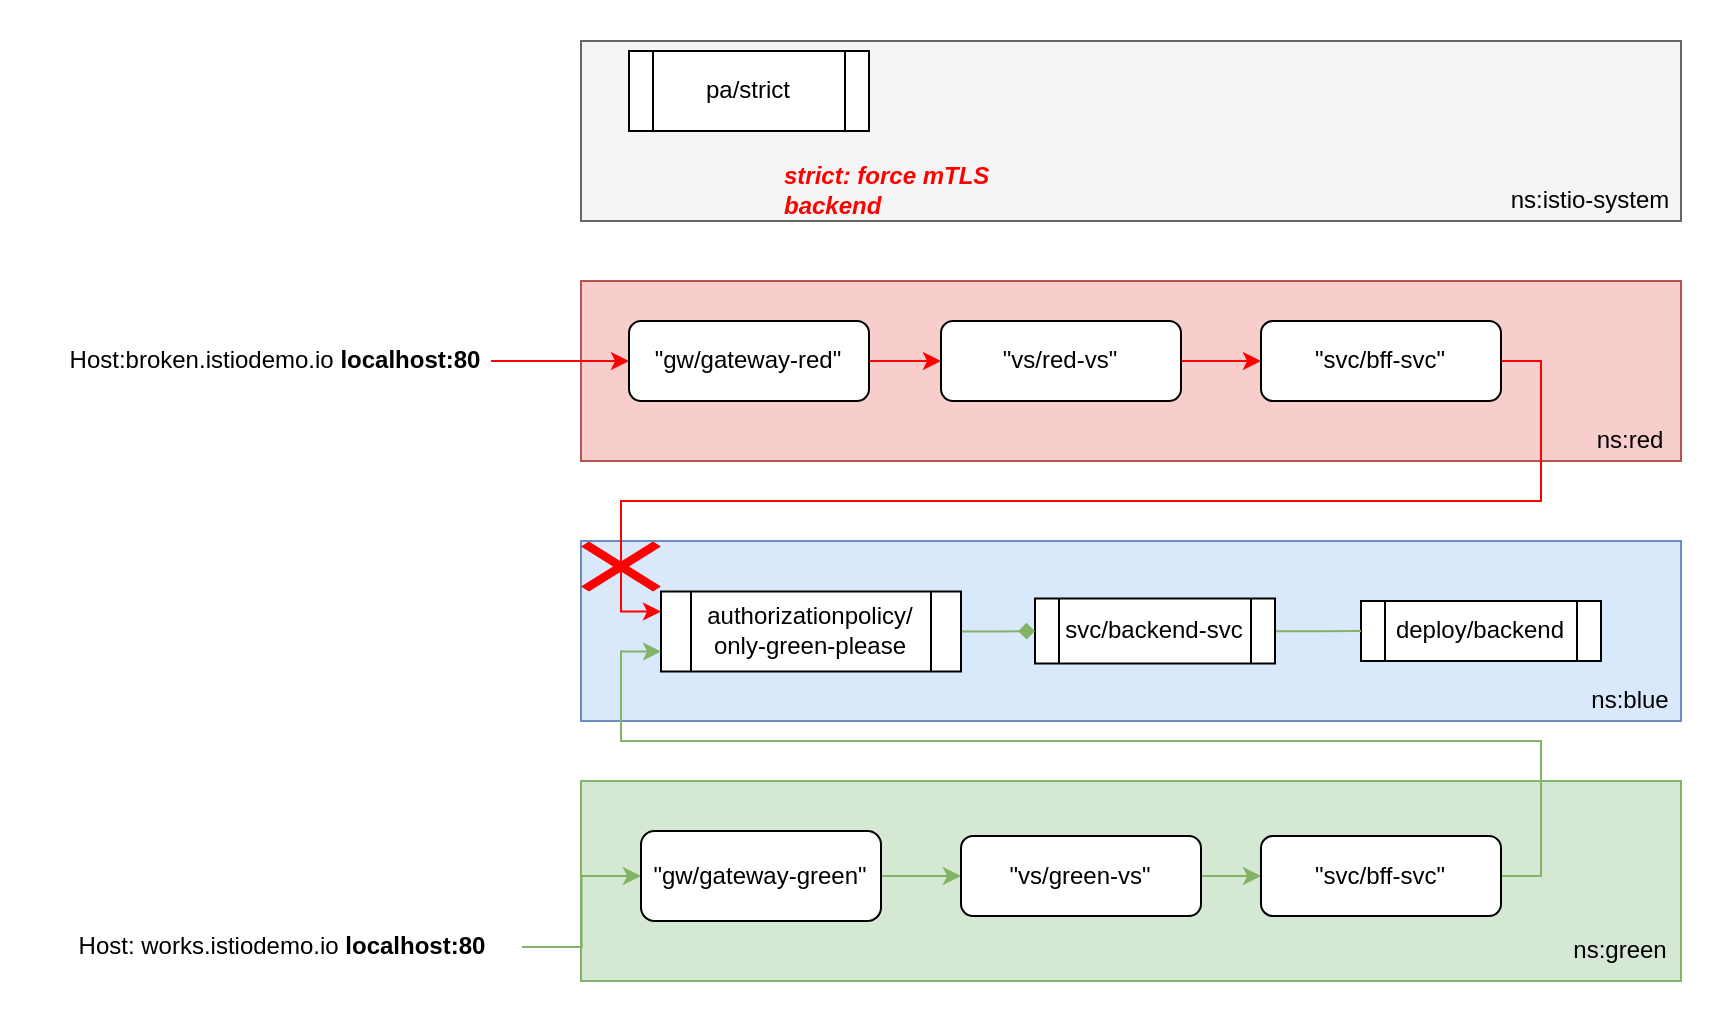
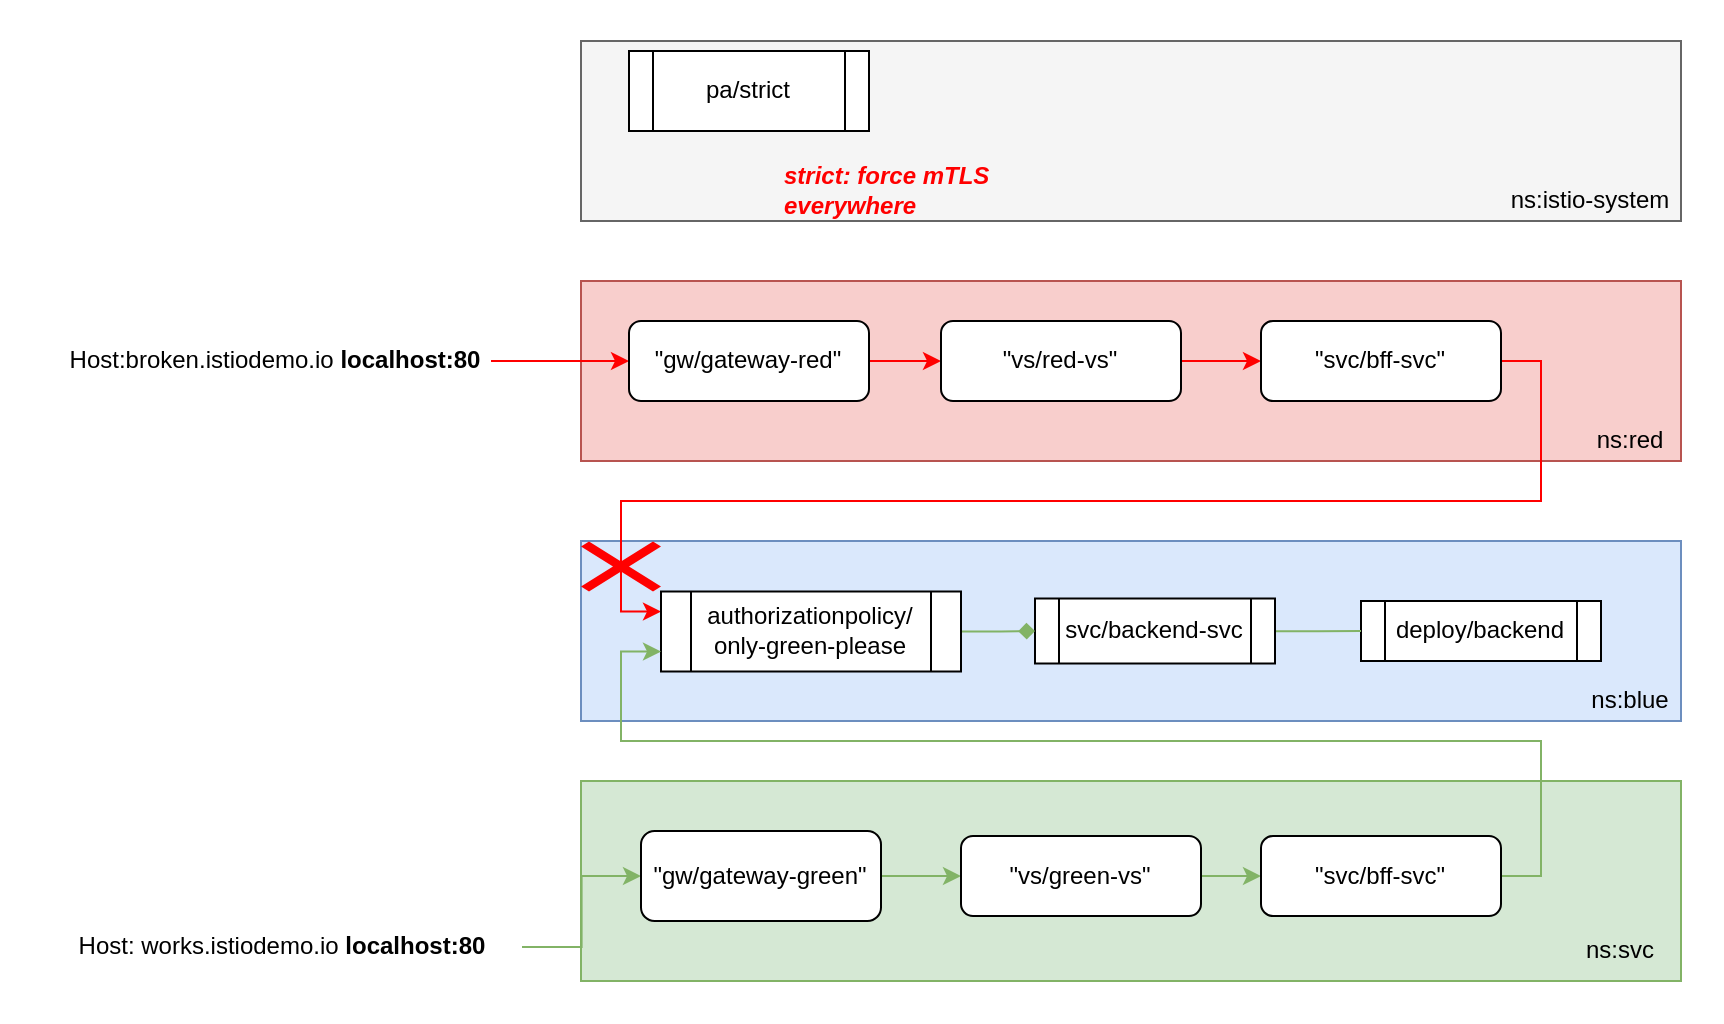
- <mxCell id="12" value="&lt;i&gt;&lt;b&gt;&lt;font color=&quot;#ff0000&quot;&gt;strict: force mTLS &lt;br&gt;backend&lt;/font&gt;&lt;/b&gt;&lt;/i&gt;" style="text;html=1;strokeColor=none;fillColor=none;align=left;verticalAlign=middle;whiteSpace=wrap;rounded=0;" parent="1" vertex="1"><mxGeometry x="390" y="80" width="110" height="30" as="geometry" /></mxCell>
+ <mxCell id="12" value="&lt;i&gt;&lt;b&gt;&lt;font color=&quot;#ff0000&quot;&gt;strict: force mTLS &lt;br&gt;everywhere&lt;/font&gt;&lt;/b&gt;&lt;/i&gt;" style="text;html=1;strokeColor=none;fillColor=none;align=left;verticalAlign=middle;whiteSpace=wrap;rounded=0;" parent="1" vertex="1"><mxGeometry x="390" y="80" width="110" height="30" as="geometry" /></mxCell>
- <mxCell id="32" value="ns:green" style="text;html=1;strokeColor=none;fillColor=none;align=center;verticalAlign=middle;whiteSpace=wrap;rounded=0;" vertex="1" parent="1"><mxGeometry x="780" y="460" width="60" height="30" as="geometry" /></mxCell>
+ <mxCell id="32" value="ns:svc" style="text;html=1;strokeColor=none;fillColor=none;align=center;verticalAlign=middle;whiteSpace=wrap;rounded=0;" vertex="1" parent="1"><mxGeometry x="780" y="460" width="60" height="30" as="geometry" /></mxCell>
